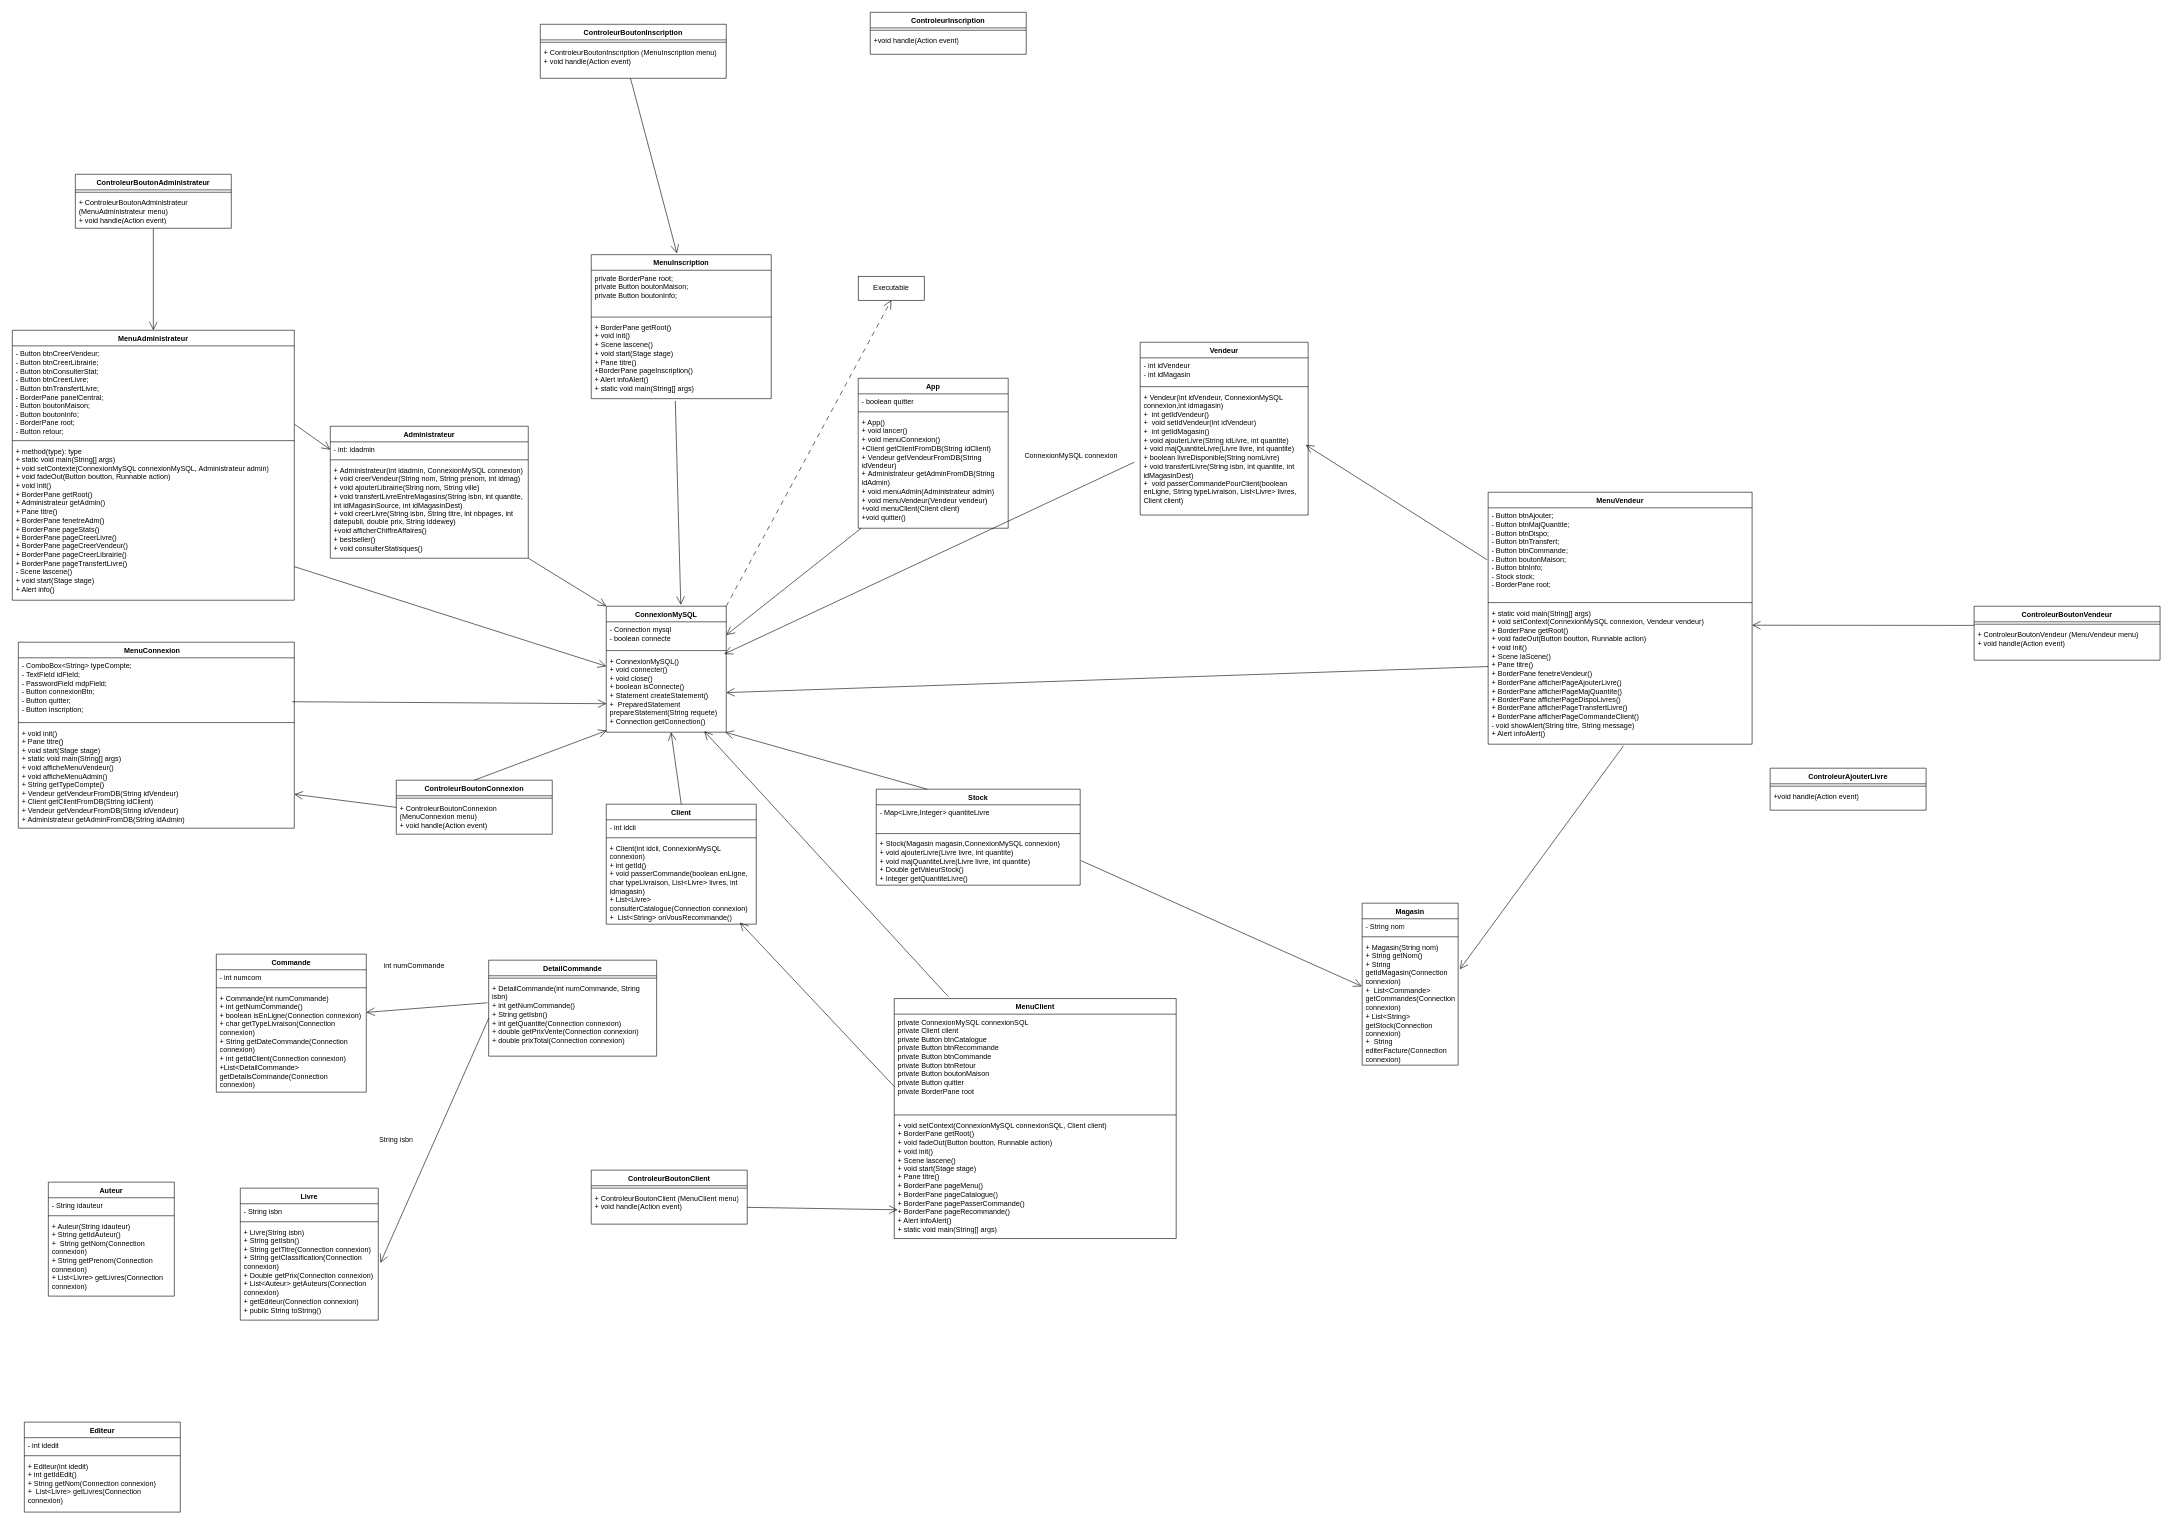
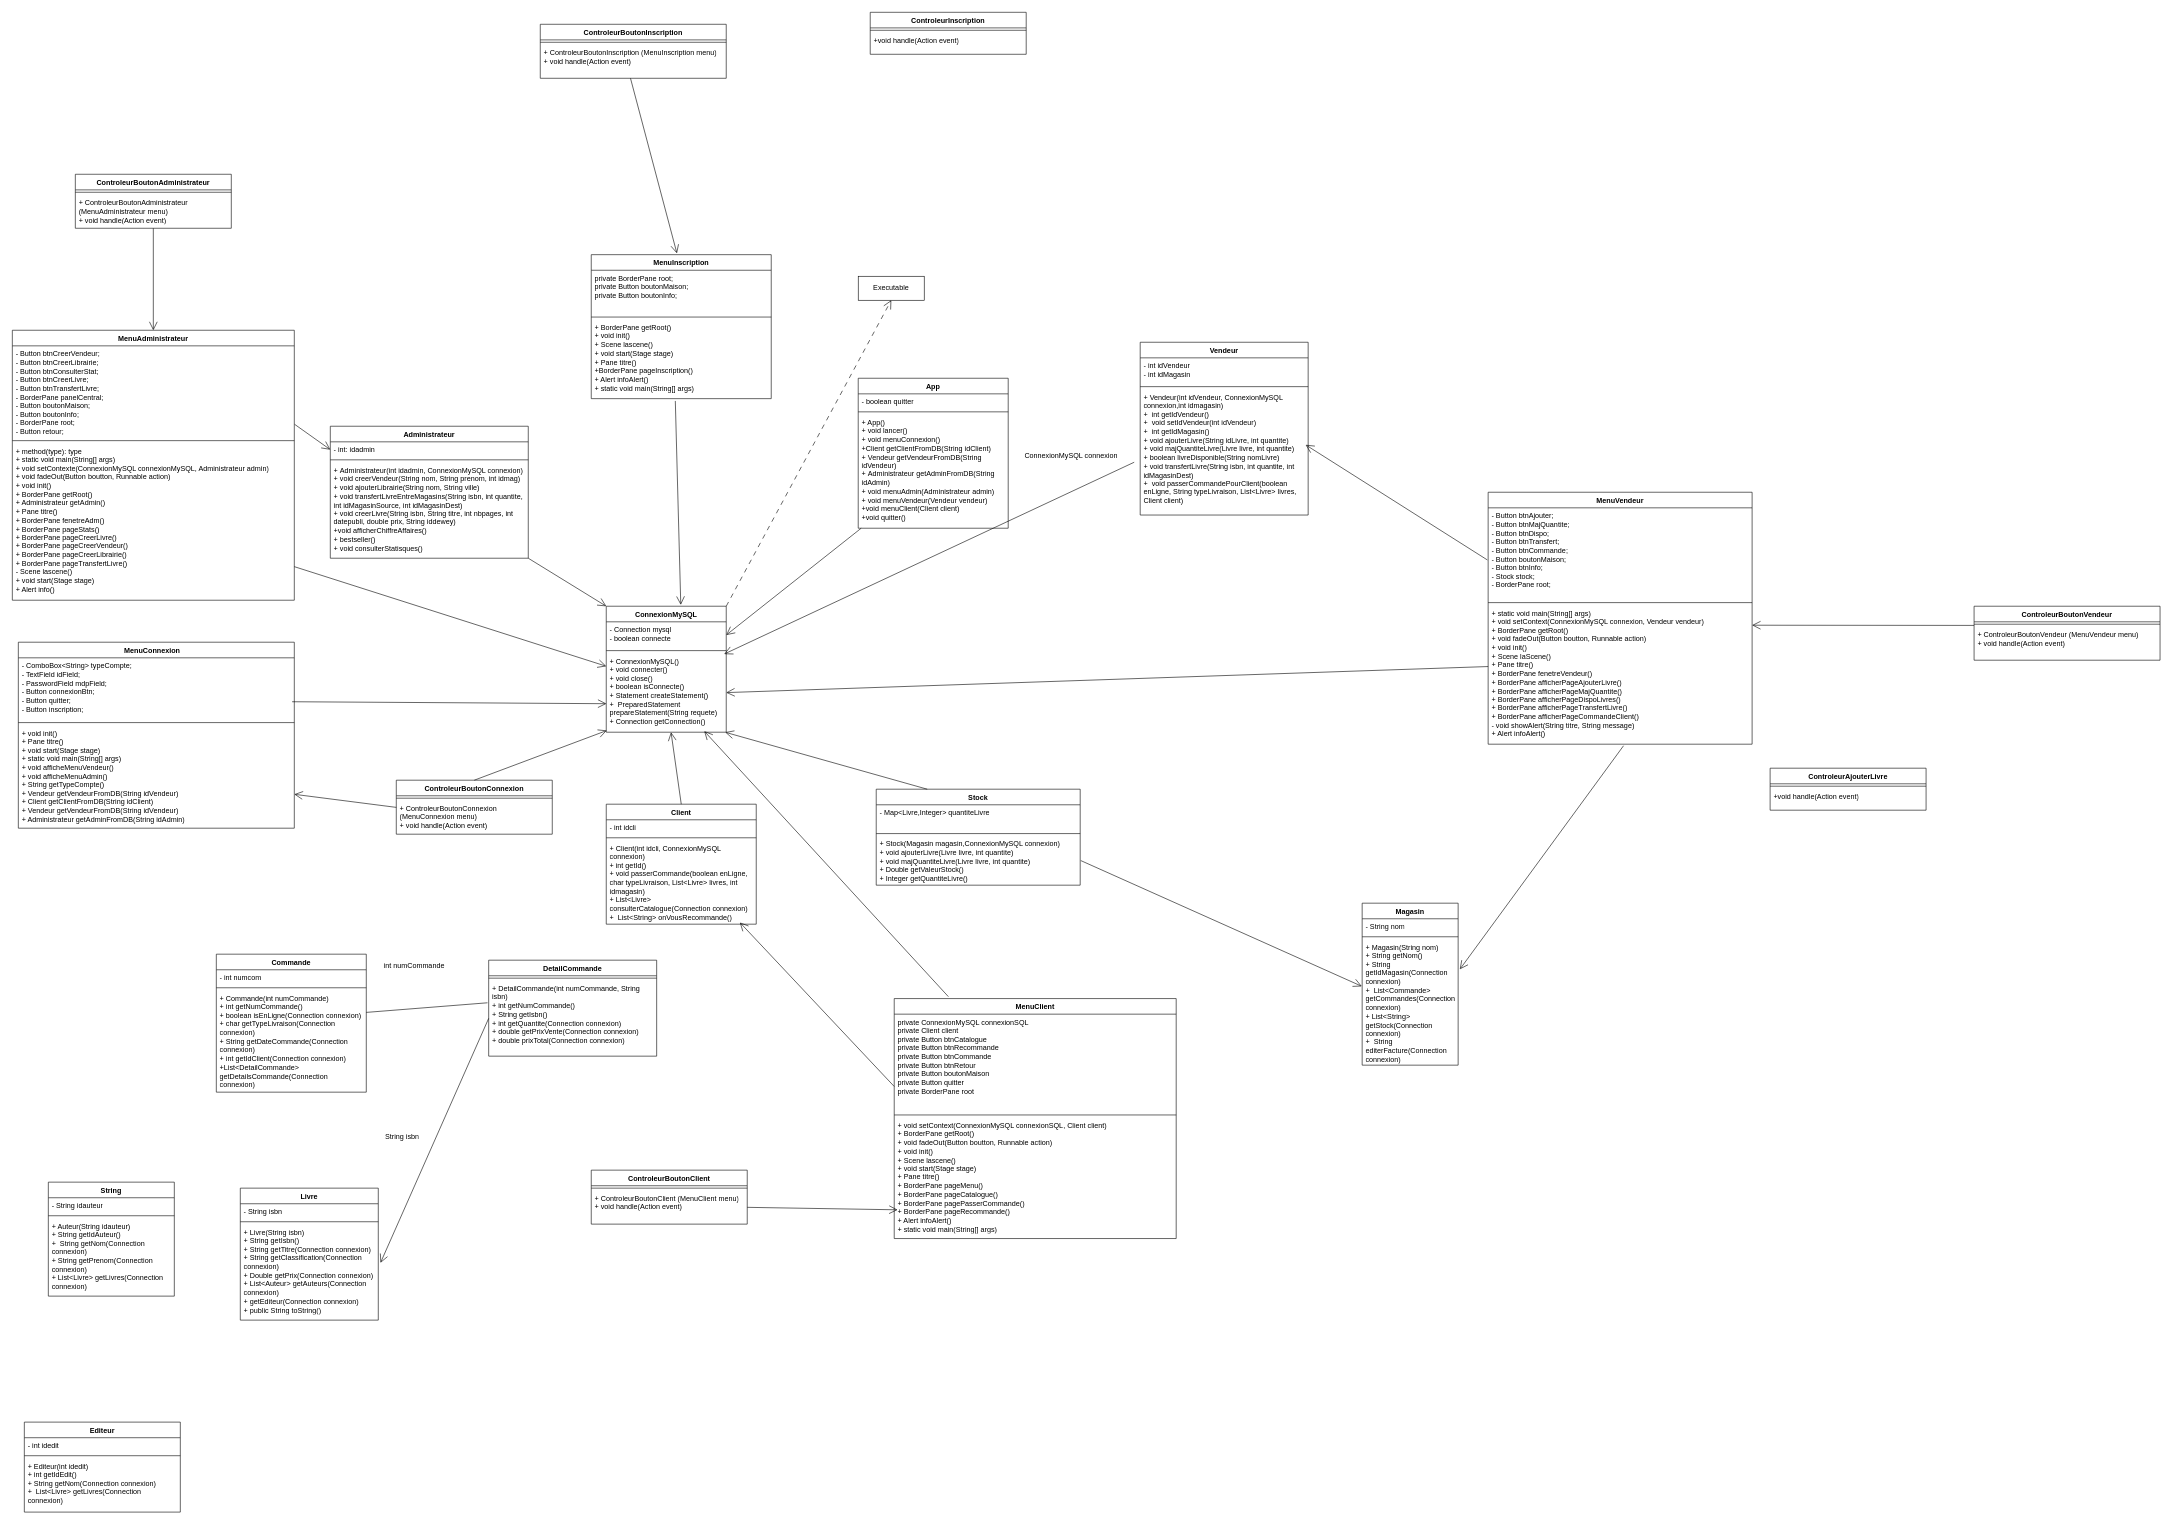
- <mxCell id="30" value="" style="endArrow=open;endFill=1;endSize=12;html=1;rounded=0;exitX=-0.007;exitY=0.294;exitDx=0;exitDy=0;exitPerimeter=0;entryX=1;entryY=0.218;entryDx=0;entryDy=0;entryPerimeter=0;" parent="1" source="29" target="26" edge="1"><mxGeometry width="160" relative="1" as="geometry"><mxPoint x="790" y="1400" as="sourcePoint" /><mxPoint x="950" y="1400" as="targetPoint" /></mxGeometry></mxCell>
+ <mxCell id="30" value="" style="endArrow=none;endFill=1;endSize=12;html=1;rounded=0;exitX=-0.007;exitY=0.294;exitDx=0;exitDy=0;exitPerimeter=0;entryX=1;entryY=0.218;entryDx=0;entryDy=0;entryPerimeter=0;" parent="1" source="29" target="26" edge="1"><mxGeometry width="160" relative="1" as="geometry"><mxPoint x="790" y="1400" as="sourcePoint" /><mxPoint x="950" y="1400" as="targetPoint" /></mxGeometry></mxCell>
- <mxCell id="37" value="String isbn" style="text;html=1;strokeColor=none;fillColor=none;align=center;verticalAlign=middle;whiteSpace=wrap;overflow=hidden;" parent="1" vertex="1"><mxGeometry x="620" y="1890" width="80" height="20" as="geometry" /></mxCell>
+ <mxCell id="37" value="String isbn" style="text;html=1;strokeColor=none;fillColor=none;align=center;verticalAlign=middle;whiteSpace=wrap;overflow=hidden;" parent="1" vertex="1"><mxGeometry x="630" y="1885" width="80" height="20" as="geometry" /></mxCell>
- <mxCell id="10" value="Auteur" style="swimlane;fontStyle=1;align=center;verticalAlign=top;childLayout=stackLayout;horizontal=1;startSize=26;horizontalStack=0;resizeParent=1;resizeParentMax=0;resizeLast=0;collapsible=1;marginBottom=0;whiteSpace=wrap;html=1;" parent="1" vertex="1"><mxGeometry x="80" y="1970" width="210" height="190" as="geometry" /></mxCell>
+ <mxCell id="10" value="String" style="swimlane;fontStyle=1;align=center;verticalAlign=top;childLayout=stackLayout;horizontal=1;startSize=26;horizontalStack=0;resizeParent=1;resizeParentMax=0;resizeLast=0;collapsible=1;marginBottom=0;whiteSpace=wrap;html=1;" parent="1" vertex="1"><mxGeometry x="80" y="1970" width="210" height="190" as="geometry" /></mxCell>
